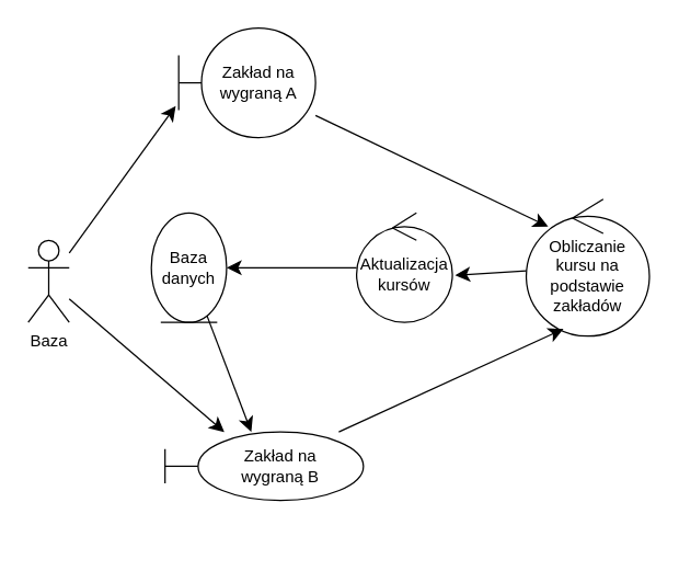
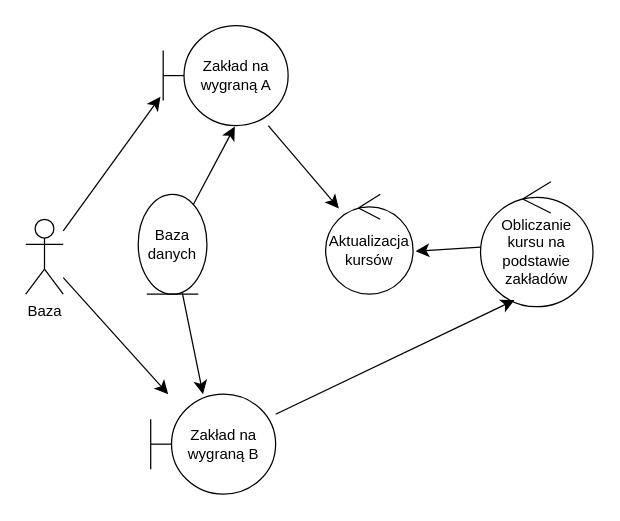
- <mxCell id="9" style="edgeStyle=none;curved=1;rounded=0;orthogonalLoop=1;jettySize=auto;html=1;entryX=0.178;entryY=0.2;entryDx=0;entryDy=0;entryPerimeter=0;fontSize=12;startSize=8;endSize=8;" edge="1" parent="1" source="4" target="7"><mxGeometry relative="1" as="geometry" /></mxCell>
+ <mxCell id="9" style="edgeStyle=none;curved=1;rounded=0;orthogonalLoop=1;jettySize=auto;html=1;fontSize=12;startSize=8;endSize=8;" edge="1" parent="1" source="4" target="14"><mxGeometry relative="1" as="geometry" /></mxCell>
+ <mxCell id="12" style="edgeStyle=none;curved=1;rounded=0;orthogonalLoop=1;jettySize=auto;html=1;entryX=0.573;entryY=1.009;entryDx=0;entryDy=0;entryPerimeter=0;fontSize=12;startSize=8;endSize=8;" edge="1" parent="1" source="11" target="4"><mxGeometry relative="1" as="geometry" /></mxCell>
- <mxCell id="13" style="edgeStyle=none;curved=1;rounded=0;orthogonalLoop=1;jettySize=auto;html=1;entryX=1;entryY=0.5;entryDx=0;entryDy=0;fontSize=12;startSize=8;endSize=8;" edge="1" parent="1" source="14" target="11"><mxGeometry relative="1" as="geometry" /></mxCell>
- <mxCell id="6" value="Zakład na&lt;div&gt;wygraną B&lt;/div&gt;" style="shape=umlBoundary;whiteSpace=wrap;html=1;" vertex="1" parent="1"><mxGeometry x="120" y="315" width="145" height="50" as="geometry" /></mxCell>
+ <mxCell id="6" value="Zakład na&lt;div&gt;wygraną B&lt;/div&gt;" style="shape=umlBoundary;whiteSpace=wrap;html=1;" vertex="1" parent="1"><mxGeometry x="120" y="315" width="100" height="80" as="geometry" /></mxCell>
